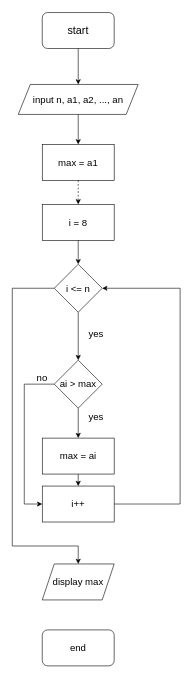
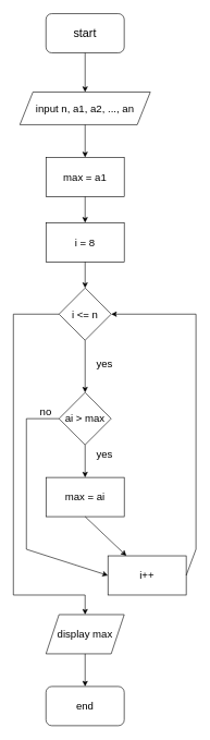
- <mxCell id="8" value="" style="endArrow=classic;html=1;rounded=0;fontSize=16;exitX=0.5;exitY=1;exitDx=0;exitDy=0;entryX=0.5;entryY=0;entryDx=0;entryDy=0;dashed=1;" parent="1" source="6" target="7" edge="1"><mxGeometry width="50" height="50" relative="1" as="geometry"><mxPoint x="10" y="310" as="sourcePoint" /><mxPoint x="60" y="260" as="targetPoint" /></mxGeometry></mxCell>
+ <mxCell id="8" value="" style="endArrow=classic;html=1;rounded=0;fontSize=16;exitX=0.5;exitY=1;exitDx=0;exitDy=0;entryX=0.5;entryY=0;entryDx=0;entryDy=0;" parent="1" source="6" target="7" edge="1"><mxGeometry width="50" height="50" relative="1" as="geometry"><mxPoint x="10" y="310" as="sourcePoint" /><mxPoint x="60" y="260" as="targetPoint" /></mxGeometry></mxCell>
- <mxCell id="18" value="i++" style="rounded=0;whiteSpace=wrap;html=1;fontSize=16;" parent="1" vertex="1"><mxGeometry x="70" y="810" width="120" height="60" as="geometry" /></mxCell>
+ <mxCell id="18" value="i++" style="rounded=0;whiteSpace=wrap;html=1;fontSize=16;" parent="1" vertex="1"><mxGeometry x="165" y="850" width="120" height="60" as="geometry" /></mxCell>
+ <mxCell id="26" value="" style="endArrow=classic;html=1;rounded=0;fontSize=16;exitX=0.5;exitY=1;exitDx=0;exitDy=0;entryX=0.5;entryY=0;entryDx=0;entryDy=0;" parent="1" source="25" target="24" edge="1"><mxGeometry width="50" height="50" relative="1" as="geometry"><mxPoint x="110" y="890" as="sourcePoint" /><mxPoint x="160" y="840" as="targetPoint" /></mxGeometry></mxCell>
